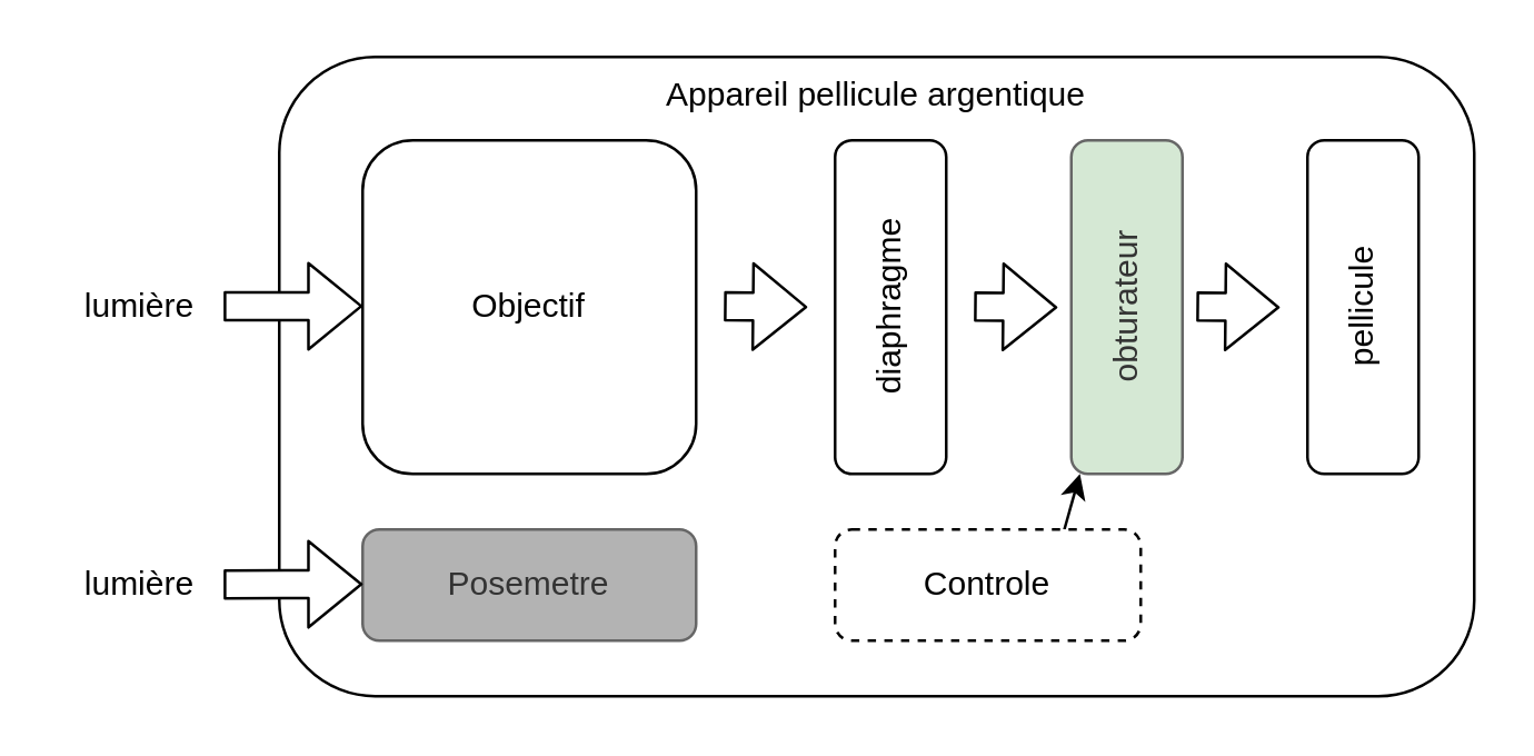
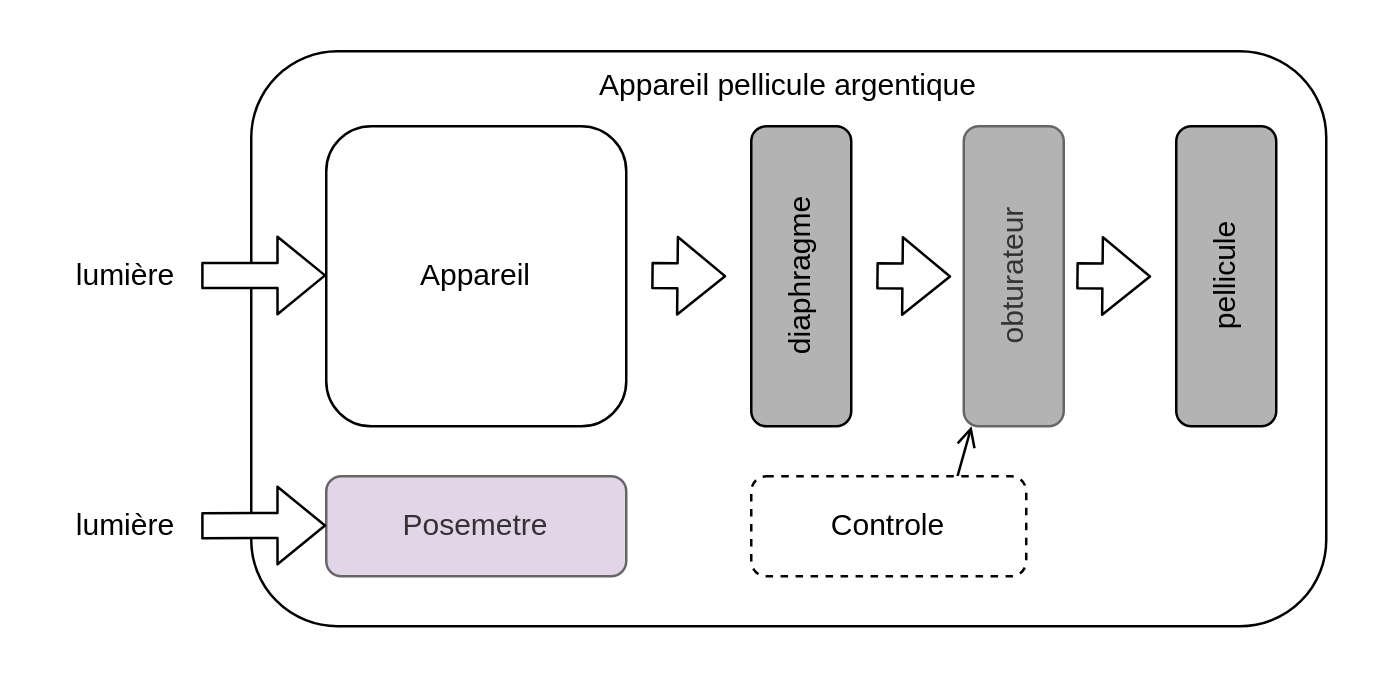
- <mxCell id="3" value="Objectif" style="rounded=1;whiteSpace=wrap;html=1;" vertex="1" parent="1"><mxGeometry x="130" y="50" width="120" height="120" as="geometry" /></mxCell>
+ <mxCell id="3" value="Appareil" style="rounded=1;whiteSpace=wrap;html=1;" vertex="1" parent="1"><mxGeometry x="130" y="50" width="120" height="120" as="geometry" /></mxCell>
- <mxCell id="4" value="diaphragme" style="rounded=1;whiteSpace=wrap;html=1;horizontal=0;" vertex="1" parent="1"><mxGeometry x="300" y="50" width="40" height="120" as="geometry" /></mxCell>
+ <mxCell id="4" value="diaphragme" style="rounded=1;whiteSpace=wrap;html=1;horizontal=0;fillColor=#b3b3b3;" vertex="1" parent="1"><mxGeometry x="300" y="50" width="40" height="120" as="geometry" /></mxCell>
- <mxCell id="5" value="obturateur" style="rounded=1;whiteSpace=wrap;html=1;horizontal=0;fillColor=#d5e8d4;fontColor=#333333;strokeColor=#666666;" vertex="1" parent="1"><mxGeometry x="385" y="50" width="40" height="120" as="geometry" /></mxCell>
+ <mxCell id="5" value="obturateur" style="rounded=1;whiteSpace=wrap;html=1;horizontal=0;fillColor=#B3B3B3;fontColor=#333333;strokeColor=#666666;" vertex="1" parent="1"><mxGeometry x="385" y="50" width="40" height="120" as="geometry" /></mxCell>
- <mxCell id="13" value="pellicule" style="rounded=1;whiteSpace=wrap;html=1;horizontal=0;" vertex="1" parent="1"><mxGeometry x="470" y="50" width="40" height="120" as="geometry" /></mxCell>
+ <mxCell id="13" value="pellicule" style="rounded=1;whiteSpace=wrap;html=1;horizontal=0;fillColor=#b3b3b3;" vertex="1" parent="1"><mxGeometry x="470" y="50" width="40" height="120" as="geometry" /></mxCell>
- <mxCell id="7" style="edgeStyle=none;html=1;exitX=0.75;exitY=0;exitDx=0;exitDy=0;" edge="1" parent="1" source="8" target="5"><mxGeometry relative="1" as="geometry" /></mxCell>
+ <mxCell id="7" style="edgeStyle=none;html=1;exitX=0.75;exitY=0;exitDx=0;exitDy=0;endArrow=open;" edge="1" parent="1" source="8" target="5"><mxGeometry relative="1" as="geometry" /></mxCell>
- <mxCell id="6" value="&lt;span&gt;Posemetre&lt;/span&gt;" style="rounded=1;whiteSpace=wrap;html=1;labelBackgroundColor=none;fillColor=#B3B3B3;fontColor=#333333;strokeColor=#666666;" vertex="1" parent="1"><mxGeometry x="130" y="190" width="120" height="40" as="geometry" /></mxCell>
+ <mxCell id="6" value="&lt;span&gt;Posemetre&lt;/span&gt;" style="rounded=1;whiteSpace=wrap;html=1;labelBackgroundColor=none;fillColor=#e1d5e7;fontColor=#333333;strokeColor=#666666;" vertex="1" parent="1"><mxGeometry x="130" y="190" width="120" height="40" as="geometry" /></mxCell>
